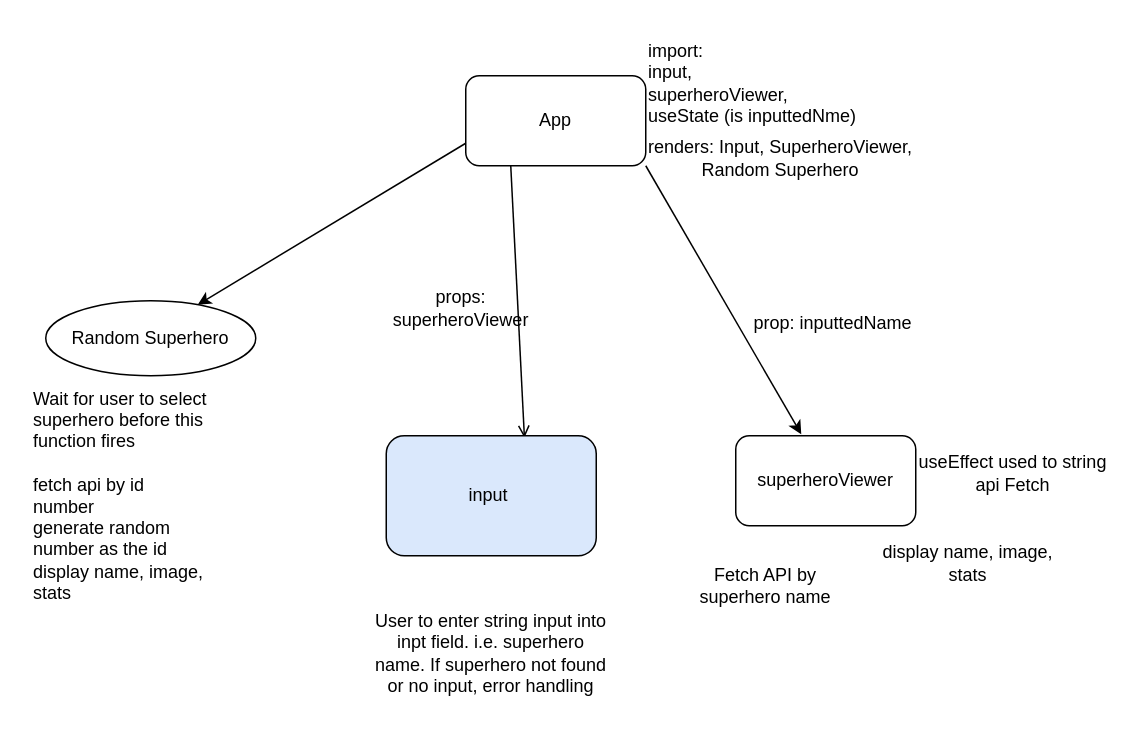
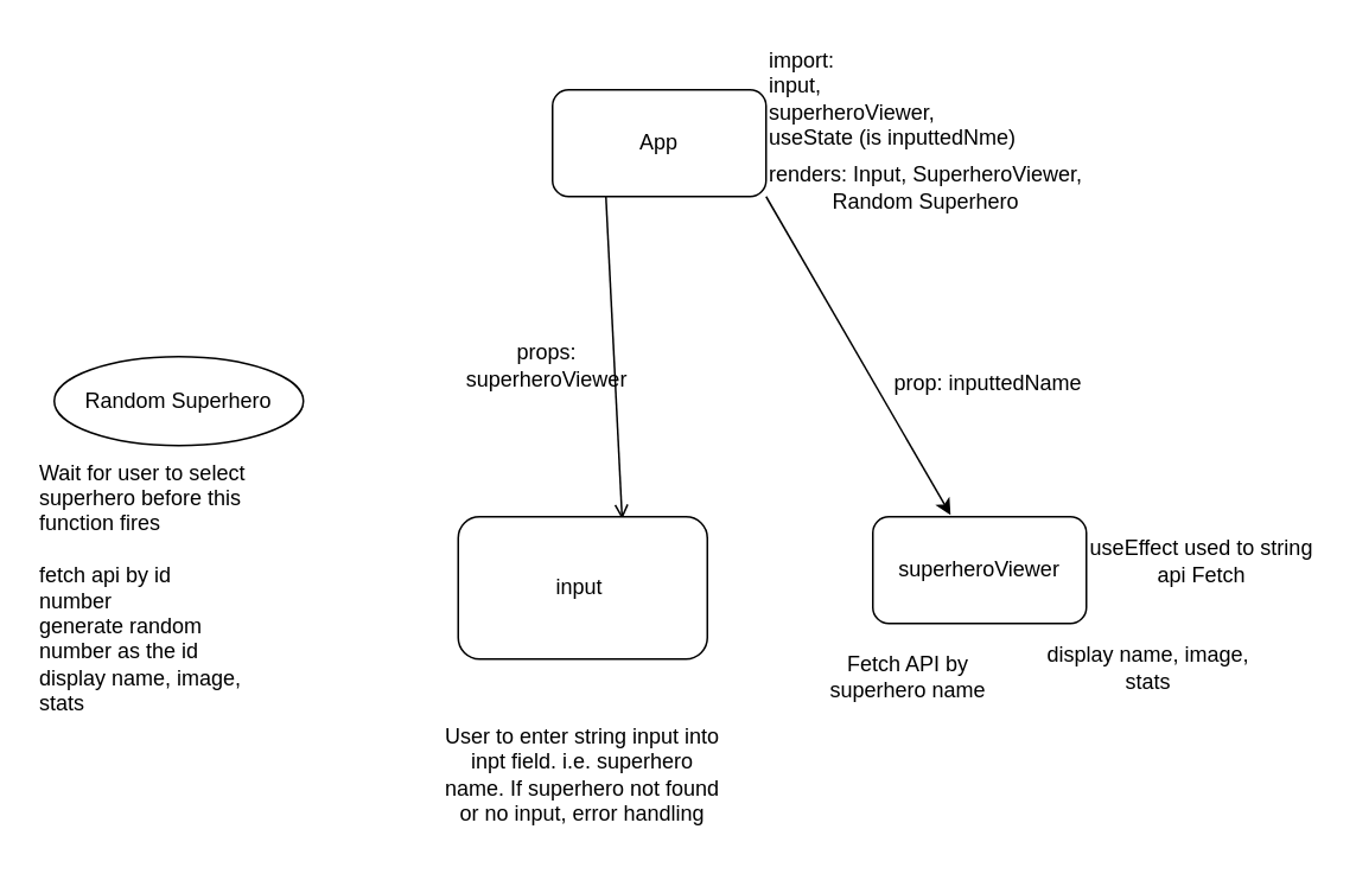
- <mxCell id="4" style="edgeStyle=none;html=1;exitX=0;exitY=0.75;exitDx=0;exitDy=0;entryX=0.75;entryY=0;entryDx=0;entryDy=0;" edge="1" parent="1" source="5" target="15"><mxGeometry relative="1" as="geometry" /></mxCell>
- <mxCell id="6" value="input&amp;nbsp;" style="rounded=1;whiteSpace=wrap;html=1;fillColor=#dae8fc;" parent="1" vertex="1"><mxGeometry x="257" y="290" width="140" height="80" as="geometry" /></mxCell>
+ <mxCell id="6" value="input&amp;nbsp;" style="rounded=1;whiteSpace=wrap;html=1;" parent="1" vertex="1"><mxGeometry x="257" y="290" width="140" height="80" as="geometry" /></mxCell>
- <mxCell id="10" value="Fetch API by superhero name" style="text;html=1;strokeColor=none;fillColor=none;align=center;verticalAlign=middle;whiteSpace=wrap;rounded=0;" parent="1" vertex="1"><mxGeometry x="460" y="360" width="100" height="60" as="geometry" /></mxCell>
+ <mxCell id="10" value="Fetch API by superhero name" style="text;html=1;strokeColor=none;fillColor=none;align=center;verticalAlign=middle;whiteSpace=wrap;rounded=0;" parent="1" vertex="1"><mxGeometry x="460" y="350" width="100" height="60" as="geometry" /></mxCell>
